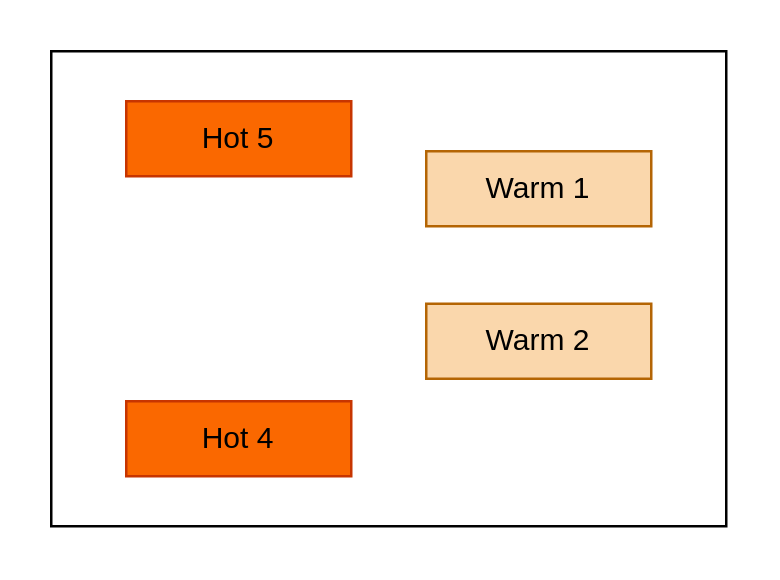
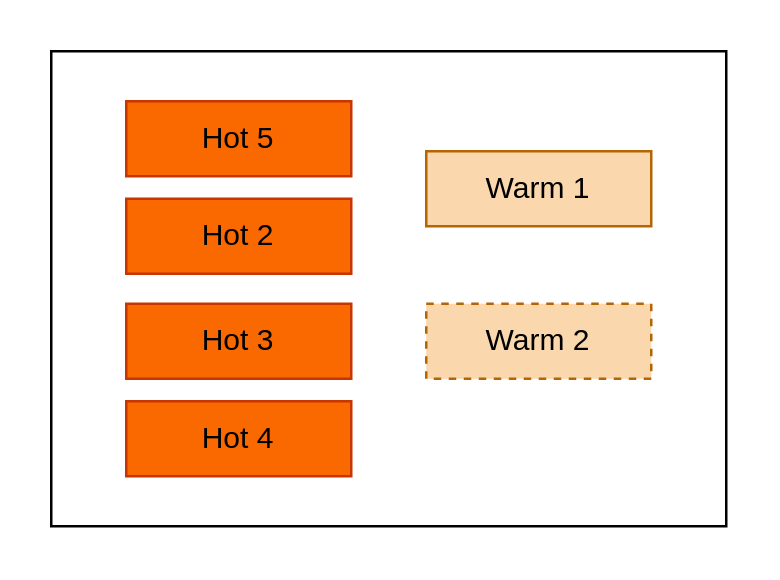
+ <mxCell id="4" value="Hot 2" style="rounded=0;whiteSpace=wrap;html=1;fillColor=#fa6800;fontColor=#000000;strokeColor=#C73500;" parent="1" vertex="1"><mxGeometry x="50" y="79" width="90" height="30" as="geometry" /></mxCell>
+ <mxCell id="6" value="Hot 3" style="rounded=0;whiteSpace=wrap;html=1;fillColor=#fa6800;fontColor=#000000;strokeColor=#C73500;" parent="1" vertex="1"><mxGeometry x="50" y="121" width="90" height="30" as="geometry" /></mxCell>
- <mxCell id="8" value="&lt;span style=&quot;&quot;&gt;Warm 2&lt;/span&gt;" style="rounded=0;whiteSpace=wrap;html=1;fillColor=#fad7ac;strokeColor=#b46504;" vertex="1" parent="1"><mxGeometry x="170" y="121" width="90" height="30" as="geometry" /></mxCell>
+ <mxCell id="8" value="&lt;span style=&quot;&quot;&gt;Warm 2&lt;/span&gt;" style="rounded=0;whiteSpace=wrap;html=1;fillColor=#fad7ac;strokeColor=#b46504;dashed=1;" vertex="1" parent="1"><mxGeometry x="170" y="121" width="90" height="30" as="geometry" /></mxCell>
